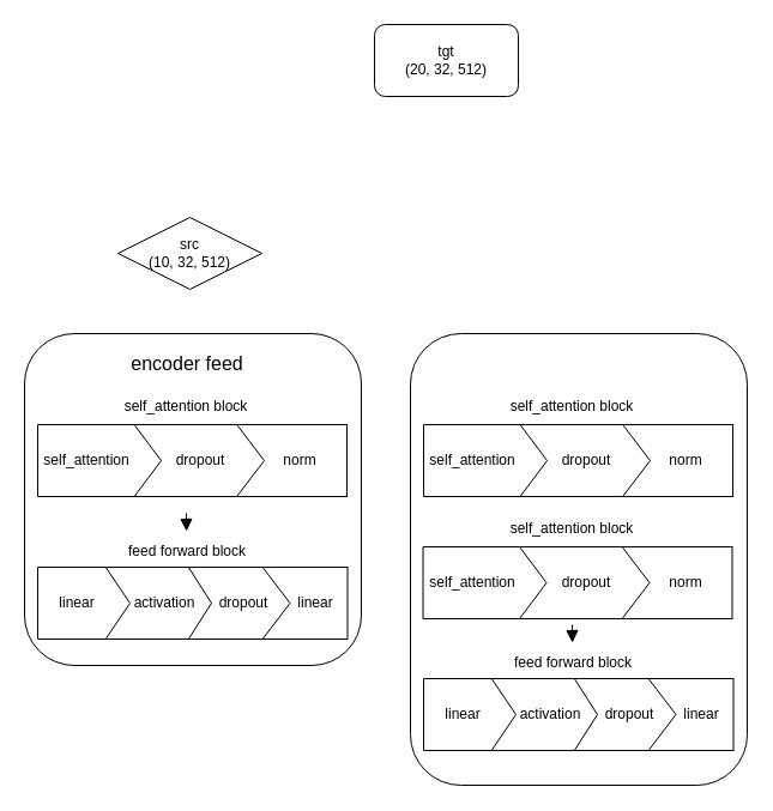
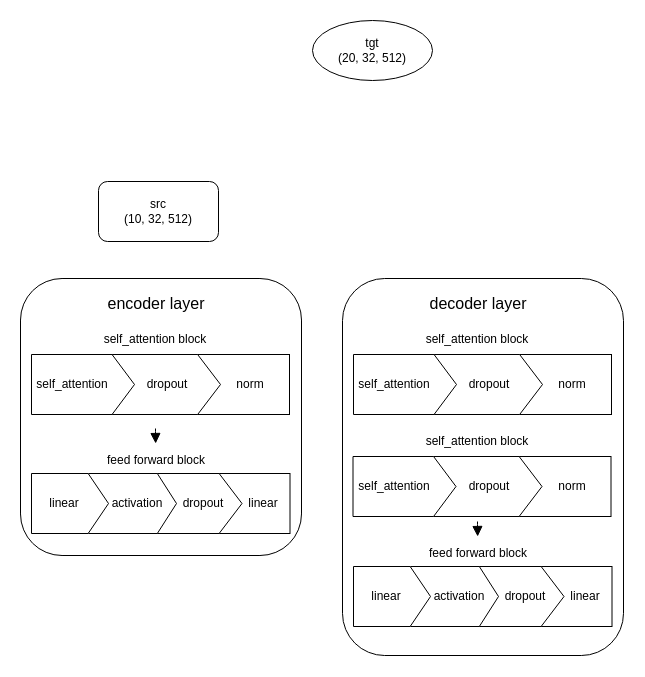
- <mxCell id="3" value="tgt&lt;div&gt;(20, 32, 512)&lt;/div&gt;" style="rounded=1;whiteSpace=wrap;html=1;" parent="1" vertex="1"><mxGeometry x="312" y="20" width="120" height="60" as="geometry" /></mxCell>
+ <mxCell id="3" value="tgt&lt;div&gt;(20, 32, 512)&lt;/div&gt;" style="ellipse;whiteSpace=wrap;html=1;" parent="1" vertex="1"><mxGeometry x="312" y="20" width="120" height="60" as="geometry" /></mxCell>
- <mxCell id="2" value="src&lt;div&gt;(10, 32, 512)&lt;/div&gt;" style="rhombus;whiteSpace=wrap;html=1;" parent="1" vertex="1"><mxGeometry x="98" y="181" width="120" height="60" as="geometry" /></mxCell>
+ <mxCell id="2" value="src&lt;div&gt;(10, 32, 512)&lt;/div&gt;" style="rounded=1;whiteSpace=wrap;html=1;" parent="1" vertex="1"><mxGeometry x="98" y="181" width="120" height="60" as="geometry" /></mxCell>
- <mxCell id="7" value="encoder feed" style="text;html=1;align=center;verticalAlign=middle;whiteSpace=wrap;rounded=0;fontSize=16;" vertex="1" parent="1"><mxGeometry x="95.75" y="288" width="120.25" height="30" as="geometry" /></mxCell>
+ <mxCell id="7" value="encoder layer" style="text;html=1;align=center;verticalAlign=middle;whiteSpace=wrap;rounded=0;fontSize=16;" vertex="1" parent="1"><mxGeometry x="95.75" y="288" width="120.25" height="30" as="geometry" /></mxCell>
+ <mxCell id="26" value="decoder layer" style="text;html=1;align=center;verticalAlign=middle;whiteSpace=wrap;rounded=0;fontSize=16;" vertex="1" parent="1"><mxGeometry x="417.75" y="288" width="120.25" height="30" as="geometry" /></mxCell>
